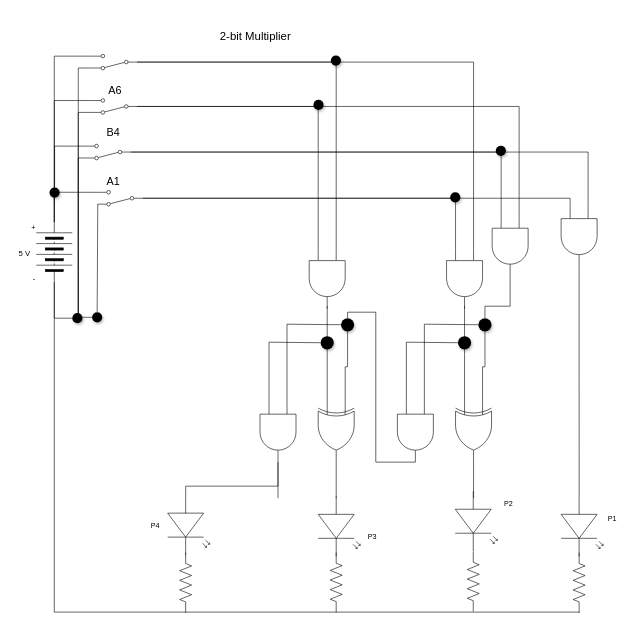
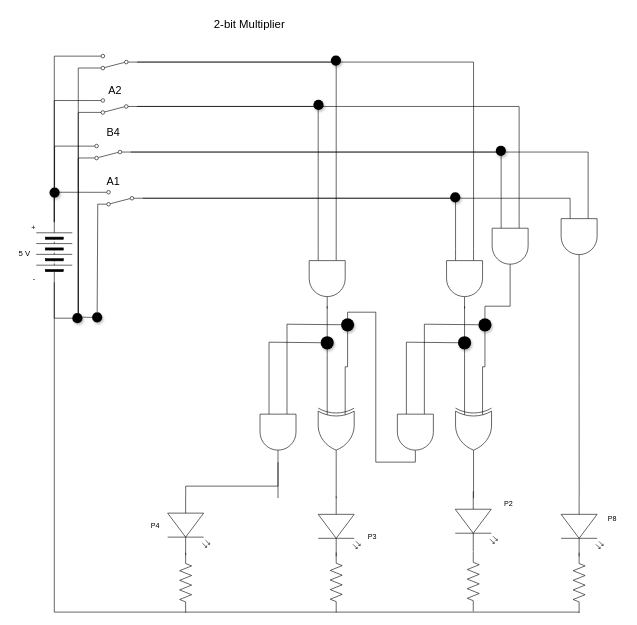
- <mxCell id="11" value="2-bit Multiplier" style="text;html=1;align=center;verticalAlign=middle;resizable=0;points=[];autosize=1;strokeColor=none;fillColor=none;fontSize=19;" parent="1" vertex="1"><mxGeometry x="355" y="40" width="140" height="40" as="geometry" /></mxCell>
+ <mxCell id="11" value="2-bit Multiplier" style="text;html=1;align=center;verticalAlign=middle;resizable=0;points=[];autosize=1;strokeColor=none;fillColor=none;fontSize=19;" parent="1" vertex="1"><mxGeometry x="345" y="20" width="140" height="40" as="geometry" /></mxCell>
- <mxCell id="44" value="A6" style="text;html=1;align=center;verticalAlign=middle;resizable=0;points=[];autosize=1;strokeColor=none;fillColor=none;fontSize=18;" parent="1" vertex="1"><mxGeometry x="165.5" width="50" height="40" as="geometry" y="130" /></mxCell>
+ <mxCell id="44" value="A2" style="text;html=1;align=center;verticalAlign=middle;resizable=0;points=[];autosize=1;strokeColor=none;fillColor=none;fontSize=18;" parent="1" vertex="1"><mxGeometry x="165.5" width="50" height="40" as="geometry" y="130" /></mxCell>
- <mxCell id="40" value="P1" style="text;html=1;align=center;verticalAlign=middle;resizable=0;points=[];autosize=1;strokeColor=none;fillColor=none;" parent="1" vertex="1"><mxGeometry x="1000" y="850" width="40" height="30" as="geometry" /></mxCell>
+ <mxCell id="40" value="P8" style="text;html=1;align=center;verticalAlign=middle;resizable=0;points=[];autosize=1;strokeColor=none;fillColor=none;" parent="1" vertex="1"><mxGeometry x="1000" y="850" width="40" height="30" as="geometry" /></mxCell>
